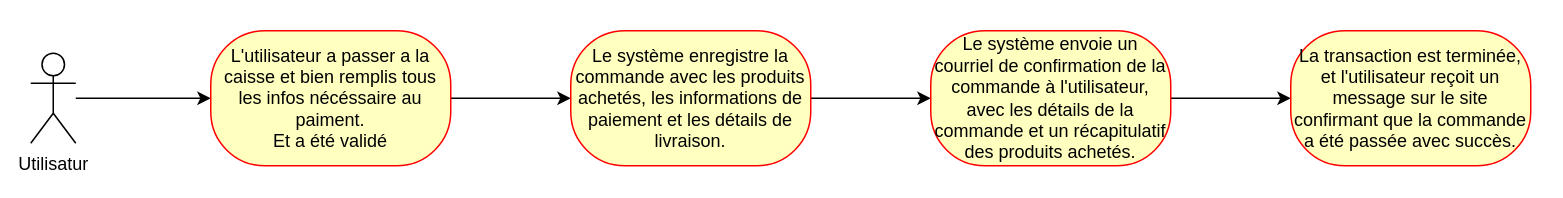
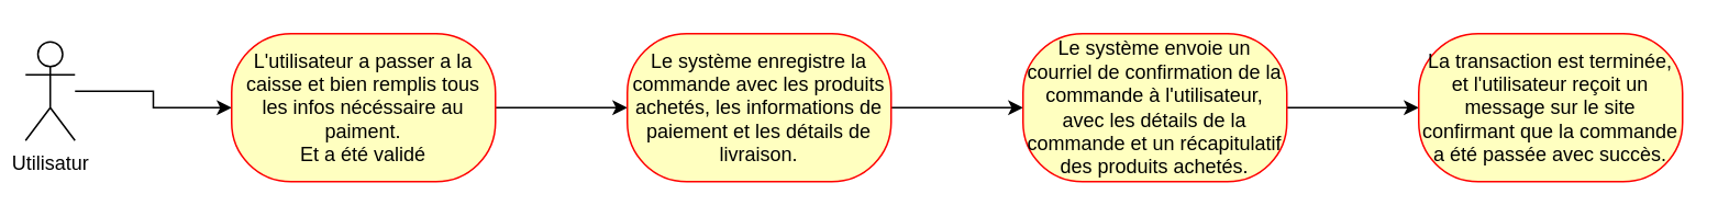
- <mxCell id="3" value="Utilisatur" style="shape=umlActor;verticalLabelPosition=bottom;verticalAlign=top;html=1;outlineConnect=0;" vertex="1" parent="1"><mxGeometry x="20" y="35" width="30" height="60" as="geometry" /></mxCell>
+ <mxCell id="3" value="Utilisatur" style="shape=umlActor;verticalLabelPosition=bottom;verticalAlign=top;html=1;outlineConnect=0;" vertex="1" parent="1"><mxGeometry x="15" y="25" width="30" height="60" as="geometry" /></mxCell>
